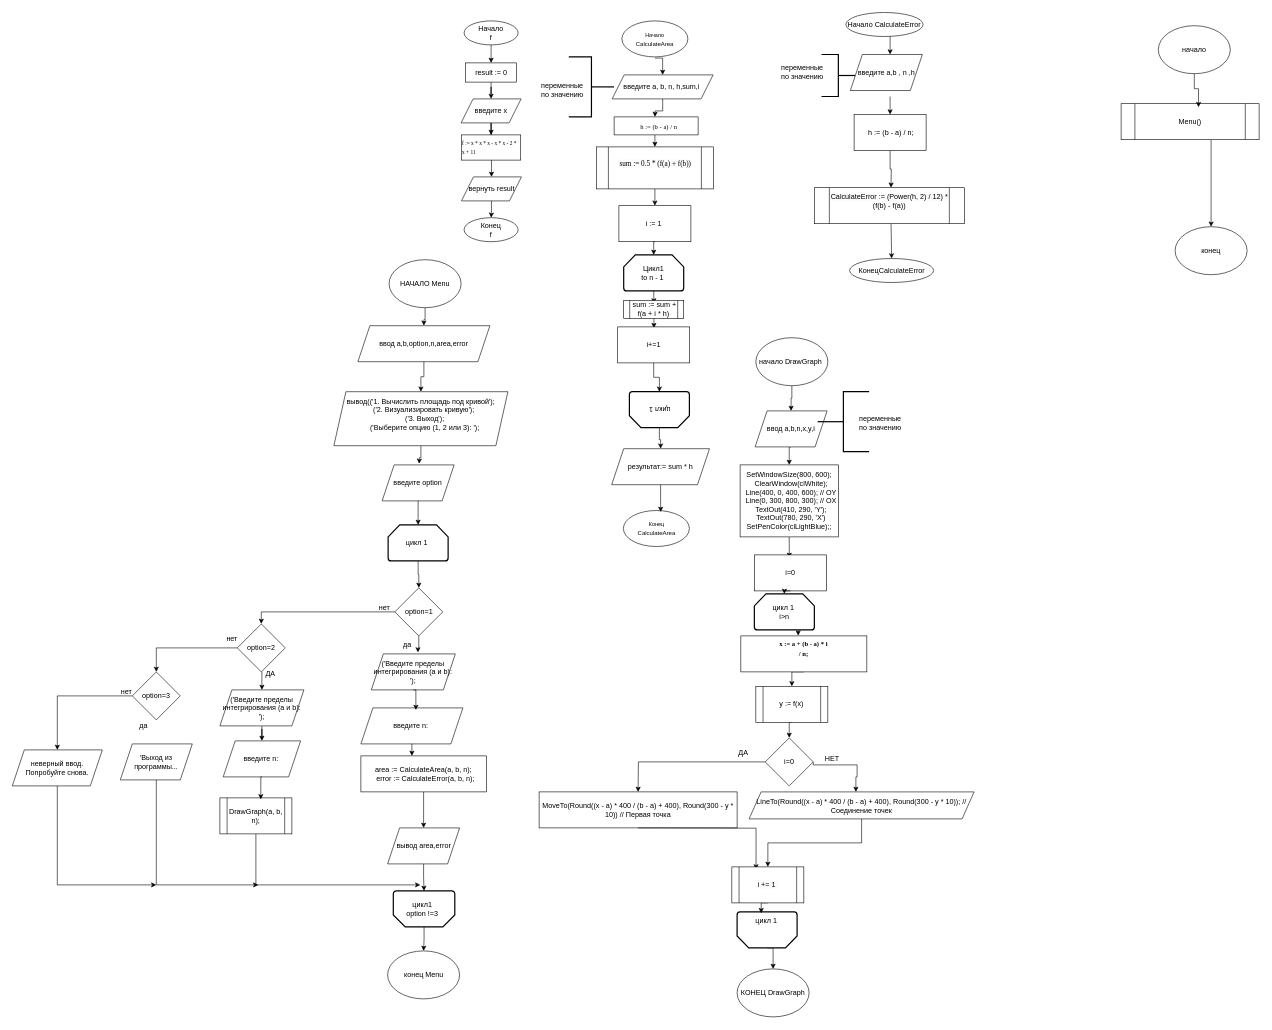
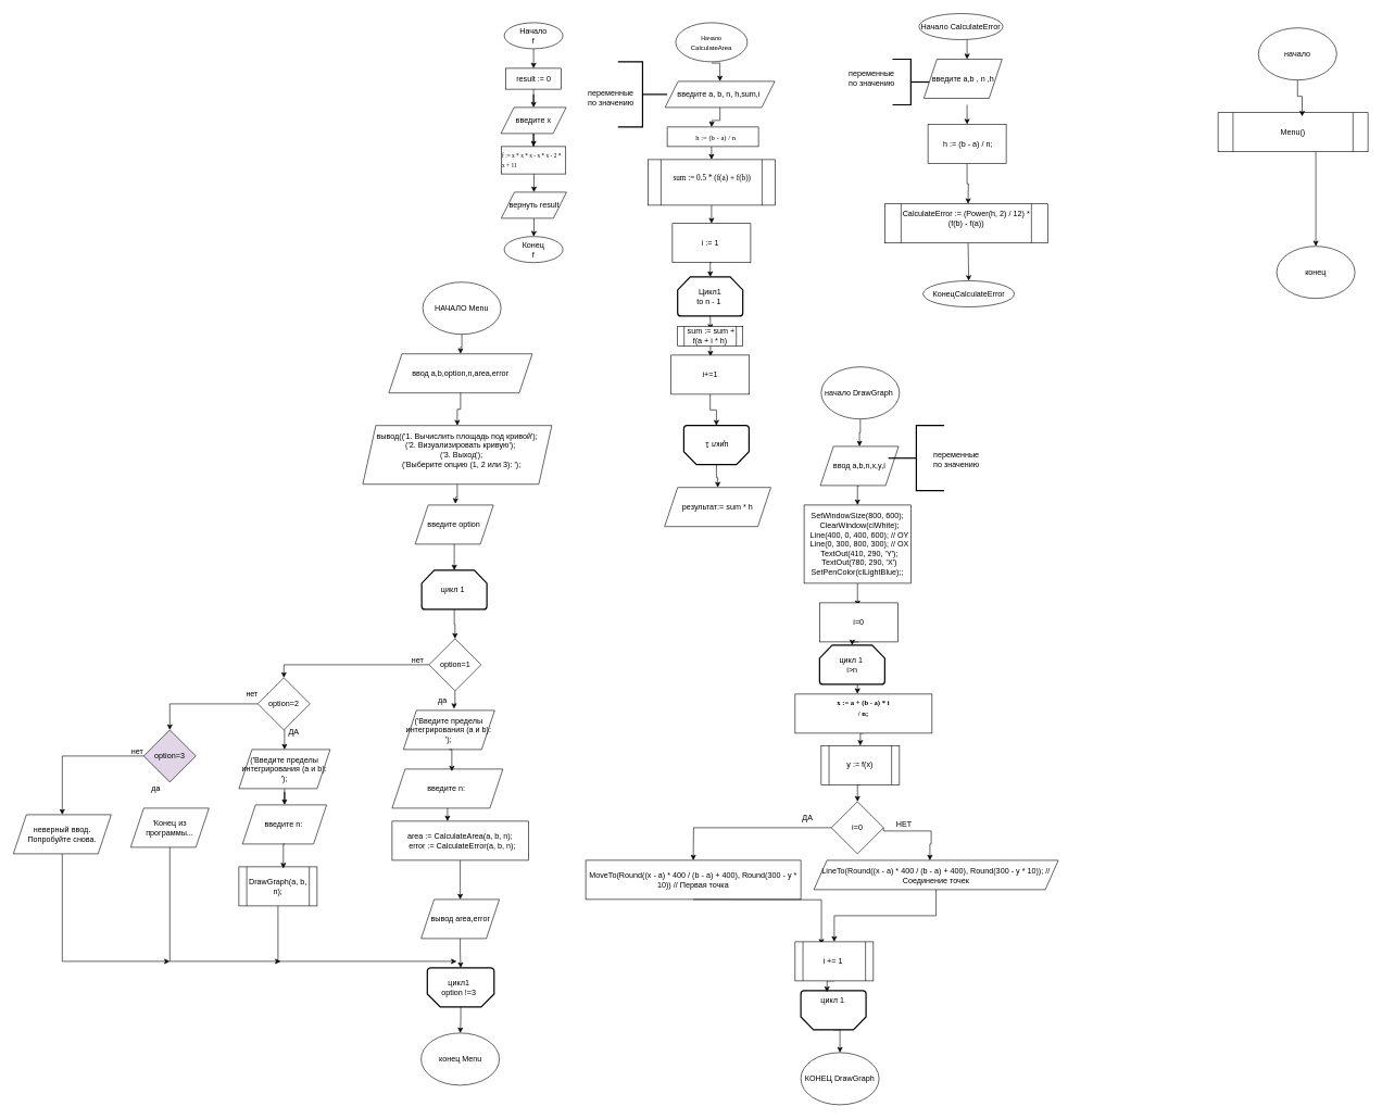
- <mxCell id="30" style="edgeStyle=orthogonalEdgeStyle;rounded=0;orthogonalLoop=1;jettySize=auto;html=1;exitX=0.5;exitY=1;exitDx=0;exitDy=0;entryX=0.565;entryY=0.04;entryDx=0;entryDy=0;entryPerimeter=0;" parent="1" source="29" target="21" edge="1"><mxGeometry relative="1" as="geometry" /></mxCell>
- <mxCell id="21" value="&lt;font style=&quot;font-size: 9px;&quot;&gt;Конец&lt;/font&gt;&lt;div style=&quot;&quot;&gt;&lt;span style=&quot;font-size: x-small;&quot;&gt;CalculateArea&lt;/span&gt;&lt;br&gt;&lt;/div&gt;" style="ellipse;whiteSpace=wrap;html=1;align=center;" parent="1" vertex="1"><mxGeometry x="1038.5" y="850" width="110" height="60" as="geometry" /></mxCell>
- <mxCell id="41" value="&lt;p style=&quot;line-height: 150%; font-size: 11px;&quot; class=&quot;MsoNormal&quot;&gt;&lt;b style=&quot;&quot;&gt;&lt;span style=&quot;line-height: 150%; font-family: &amp;quot;Cascadia Code&amp;quot;;&quot; lang=&quot;EN-US&quot;&gt;&lt;font style=&quot;font-size: 11px;&quot;&gt;x := a + (b - a) * i&lt;br&gt;/ n;&lt;br&gt;&lt;/font&gt;&lt;/span&gt;&lt;/b&gt;&lt;br&gt;&lt;/p&gt;" style="whiteSpace=wrap;html=1;" parent="1" vertex="1"><mxGeometry x="1234.25" y="1059" width="210" height="60" as="geometry" /></mxCell>
+ <mxCell id="41" value="&lt;p style=&quot;line-height: 150%; font-size: 11px;&quot; class=&quot;MsoNormal&quot;&gt;&lt;b style=&quot;&quot;&gt;&lt;span style=&quot;line-height: 150%; font-family: &amp;quot;Cascadia Code&amp;quot;;&quot; lang=&quot;EN-US&quot;&gt;&lt;font style=&quot;font-size: 11px;&quot;&gt;x := a + (b - a) * i&lt;br&gt;/ n;&lt;br&gt;&lt;/font&gt;&lt;/span&gt;&lt;/b&gt;&lt;br&gt;&lt;/p&gt;" style="whiteSpace=wrap;html=1;" parent="1" vertex="1"><mxGeometry x="1219.25" y="1064" width="210" height="60" as="geometry" /></mxCell>
- <mxCell id="82" value="option=3" style="rhombus;whiteSpace=wrap;html=1;" parent="1" vertex="1"><mxGeometry x="220" y="1119" width="80" height="80" as="geometry" /></mxCell>
+ <mxCell id="82" value="option=3" style="rhombus;whiteSpace=wrap;html=1;fillColor=#e1d5e7;" parent="1" vertex="1"><mxGeometry x="220" y="1119" width="80" height="80" as="geometry" /></mxCell>
- <mxCell id="85" value="'Выход из программы..." style="shape=parallelogram;perimeter=parallelogramPerimeter;whiteSpace=wrap;html=1;fixedSize=1;" parent="1" vertex="1"><mxGeometry x="200" y="1239" width="120" height="60" as="geometry" /></mxCell>
+ <mxCell id="85" value="'Конец из программы..." style="shape=parallelogram;perimeter=parallelogramPerimeter;whiteSpace=wrap;html=1;fixedSize=1;" parent="1" vertex="1"><mxGeometry x="200" y="1239" width="120" height="60" as="geometry" /></mxCell>
